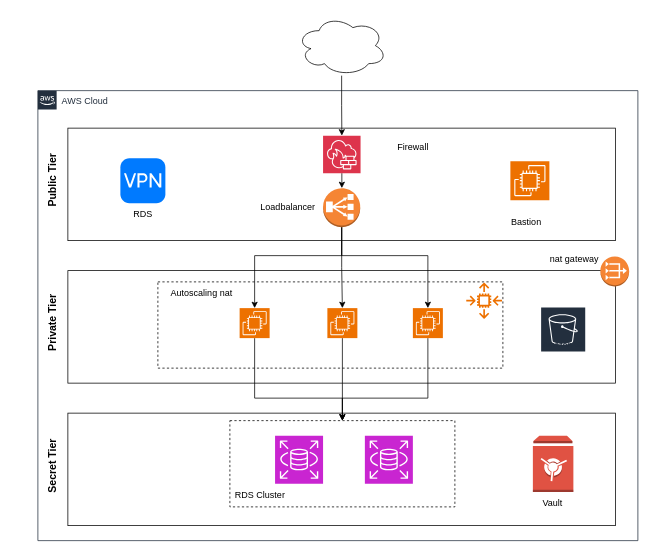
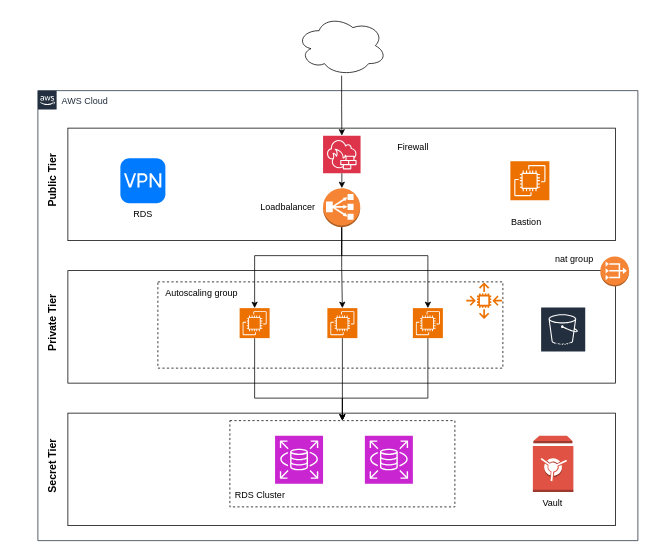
- <mxCell id="38" value="nat gateway" style="text;html=1;align=center;verticalAlign=middle;resizable=0;points=[];autosize=1;strokeColor=none;fillColor=none;" vertex="1" parent="2"><mxGeometry x="670" y="210" width="90" height="30" as="geometry" /></mxCell>
+ <mxCell id="38" value="nat group" style="text;html=1;align=center;verticalAlign=middle;resizable=0;points=[];autosize=1;strokeColor=none;fillColor=none;" vertex="1" parent="2"><mxGeometry x="670" y="210" width="90" height="30" as="geometry" /></mxCell>
- <mxCell id="33" value="Autoscaling nat" style="text;html=1;align=center;verticalAlign=middle;resizable=0;points=[];autosize=1;strokeColor=none;fillColor=none;" vertex="1" parent="2"><mxGeometry x="158" y="255" width="120" height="30" as="geometry" /></mxCell>
+ <mxCell id="33" value="Autoscaling group" style="text;html=1;align=center;verticalAlign=middle;resizable=0;points=[];autosize=1;strokeColor=none;fillColor=none;" vertex="1" parent="2"><mxGeometry x="158" y="255" width="120" height="30" as="geometry" /></mxCell>
